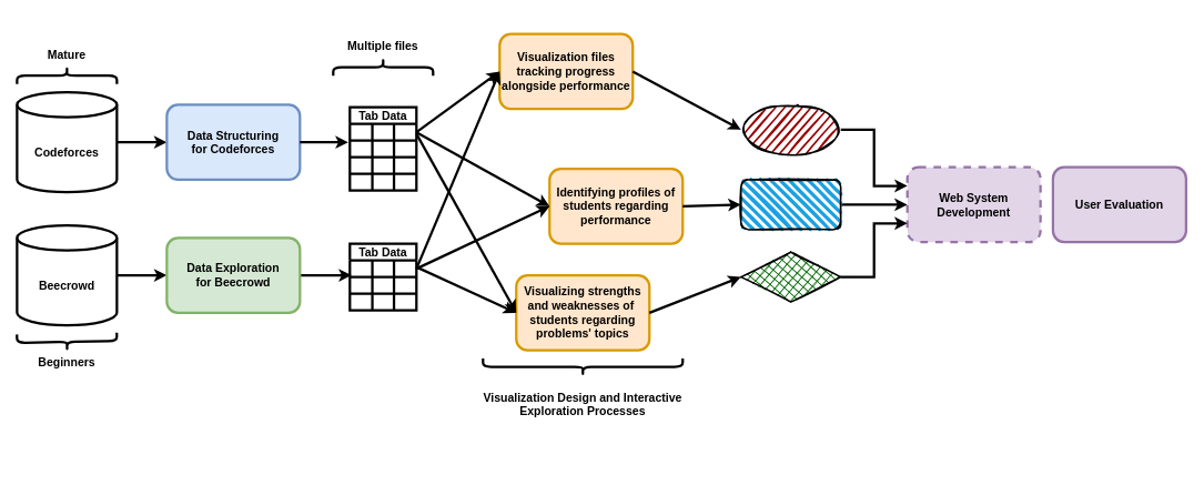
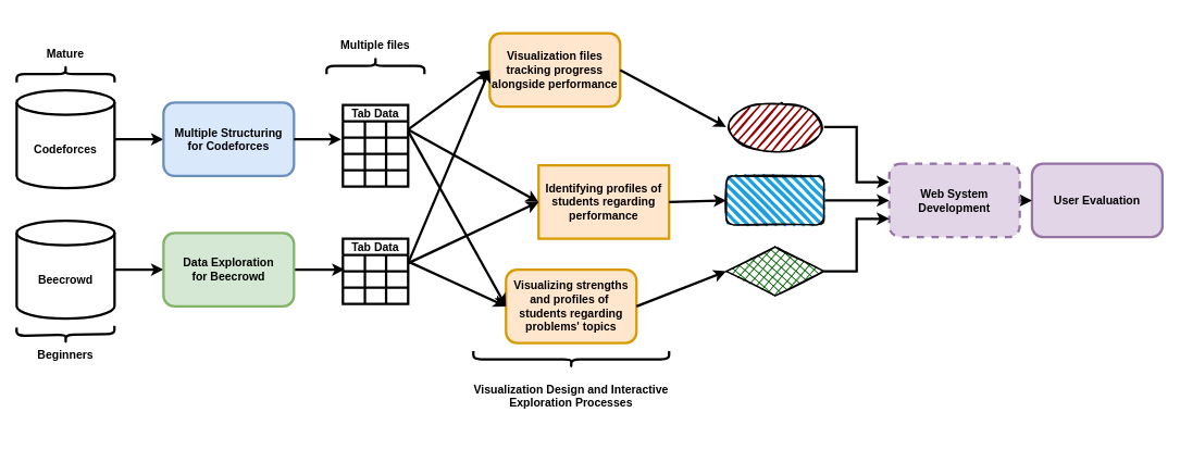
- <mxCell id="7" value="Data Structuring&lt;div style=&quot;font-size: 14px;&quot;&gt;for Codeforces&lt;/div&gt;" style="rounded=1;whiteSpace=wrap;html=1;fontSize=14;strokeWidth=3;fontStyle=1;fillColor=#dae8fc;strokeColor=#6c8ebf;" vertex="1" parent="1"><mxGeometry x="200" y="125" width="160" height="90" as="geometry" /></mxCell>
+ <mxCell id="7" value="Multiple Structuring&lt;div style=&quot;font-size: 14px;&quot;&gt;for Codeforces&lt;/div&gt;" style="rounded=1;whiteSpace=wrap;html=1;fontSize=14;strokeWidth=3;fontStyle=1;fillColor=#dae8fc;strokeColor=#6c8ebf;" vertex="1" parent="1"><mxGeometry x="200" y="125" width="160" height="90" as="geometry" /></mxCell>
+ <mxCell id="58" style="edgeStyle=orthogonalEdgeStyle;rounded=0;orthogonalLoop=1;jettySize=auto;html=1;exitX=1;exitY=0.5;exitDx=0;exitDy=0;entryX=0;entryY=0.5;entryDx=0;entryDy=0;strokeWidth=3;" edge="1" parent="1" source="59" target="57"><mxGeometry relative="1" as="geometry" /></mxCell>
- <mxCell id="43" value="Identifying profiles of students regarding performance" style="rounded=1;whiteSpace=wrap;html=1;strokeWidth=3;fontStyle=1;fontSize=14;fillColor=#ffe6cc;strokeColor=#d79b00;" vertex="1" parent="1"><mxGeometry x="660" y="202" width="160" height="90" as="geometry" /></mxCell>
+ <mxCell id="43" value="Identifying profiles of students regarding performance" style="whiteSpace=wrap;html=1;strokeWidth=3;fontStyle=1;fontSize=14;fillColor=#ffe6cc;strokeColor=#d79b00;rounded=0;" vertex="1" parent="1"><mxGeometry x="660" y="202" width="160" height="90" as="geometry" /></mxCell>
- <mxCell id="54" value="Visualizing strengths and weaknesses of&amp;nbsp;&lt;div&gt;students regarding&lt;/div&gt;&lt;div&gt;problems' topics&lt;/div&gt;" style="rounded=1;whiteSpace=wrap;html=1;strokeWidth=3;fontStyle=1;fontSize=14;fillColor=#ffe6cc;strokeColor=#d79b00;" vertex="1" parent="1"><mxGeometry x="620" y="330" width="160" height="90" as="geometry" /></mxCell>
+ <mxCell id="54" value="Visualizing strengths and profiles of&amp;nbsp;&lt;div&gt;students regarding&lt;/div&gt;&lt;div&gt;problems' topics&lt;/div&gt;" style="rounded=1;whiteSpace=wrap;html=1;strokeWidth=3;fontStyle=1;fontSize=14;fillColor=#ffe6cc;strokeColor=#d79b00;" vertex="1" parent="1"><mxGeometry x="620" y="330" width="160" height="90" as="geometry" /></mxCell>
